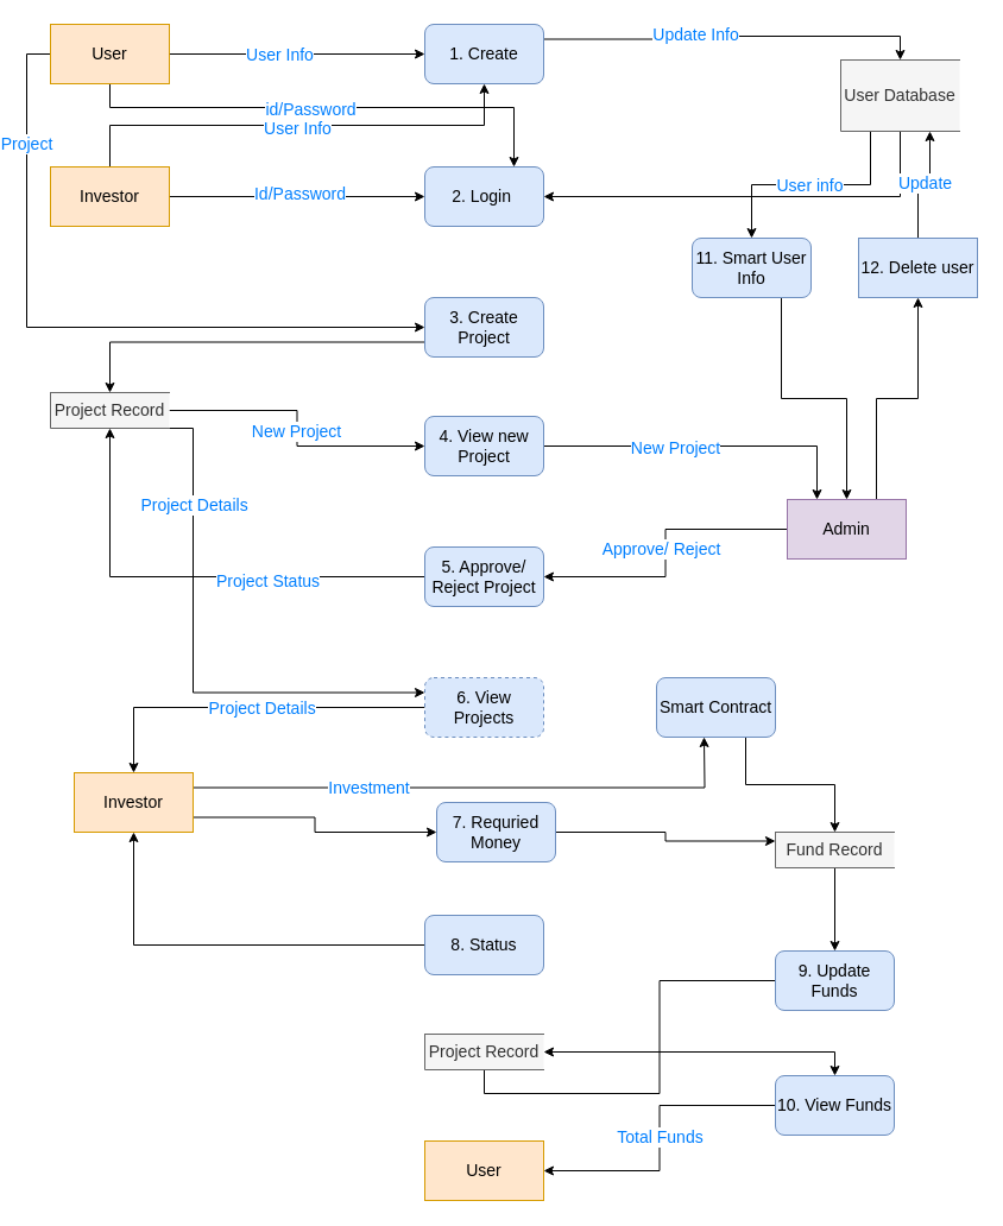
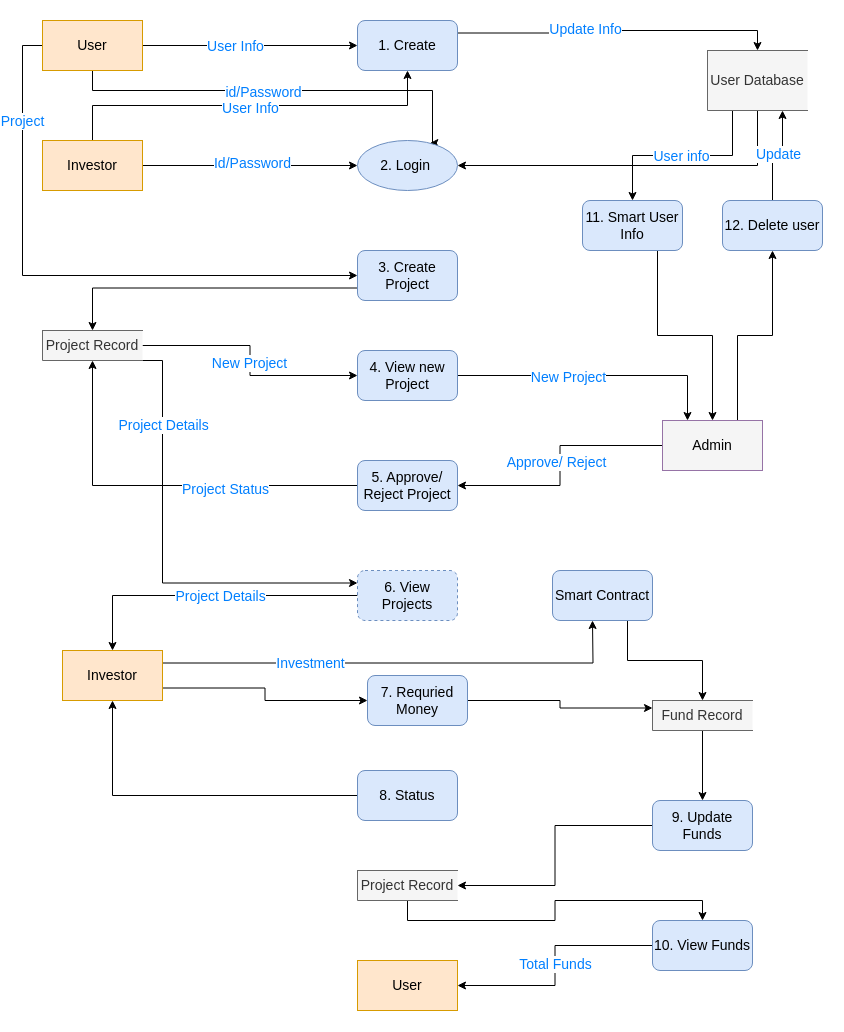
- <mxCell id="21" value="2. Login&amp;nbsp;" style="html=1;dashed=0;whiteSpace=wrap;rounded=1;fontSize=14;fillColor=#dae8fc;strokeColor=#6c8ebf;" parent="1" vertex="1"><mxGeometry x="335" y="140" width="100" height="50" as="geometry" /></mxCell>
+ <mxCell id="21" value="2. Login&amp;nbsp;" style="ellipse;html=1;dashed=0;whiteSpace=wrap;fontSize=14;fillColor=#dae8fc;strokeColor=#6c8ebf;" parent="1" vertex="1"><mxGeometry x="335" y="140" width="100" height="50" as="geometry" /></mxCell>
- <mxCell id="63" value="12. Delete user" style="html=1;dashed=0;whiteSpace=wrap;fontSize=14;fillColor=#dae8fc;strokeColor=#6c8ebf;rounded=0;" parent="1" vertex="1"><mxGeometry x="700" y="200" width="100" height="50" as="geometry" /></mxCell>
+ <mxCell id="63" value="12. Delete user" style="html=1;dashed=0;whiteSpace=wrap;rounded=1;fontSize=14;fillColor=#dae8fc;strokeColor=#6c8ebf;" parent="1" vertex="1"><mxGeometry x="700" y="200" width="100" height="50" as="geometry" /></mxCell>
- <mxCell id="58" value="Admin" style="html=1;dashed=0;whiteSpace=wrap;fontSize=14;fillColor=#e1d5e7;strokeColor=#9673a6;" parent="1" vertex="1"><mxGeometry x="640" y="420" width="100" height="50" as="geometry" /></mxCell>
+ <mxCell id="58" value="Admin" style="html=1;dashed=0;whiteSpace=wrap;fontSize=14;fillColor=#f5f5f5;strokeColor=#9673a6;" parent="1" vertex="1"><mxGeometry x="640" y="420" width="100" height="50" as="geometry" /></mxCell>
- <mxCell id="51" value="10. View Funds" style="html=1;dashed=0;whiteSpace=wrap;rounded=1;fontSize=14;fillColor=#dae8fc;strokeColor=#6c8ebf;" parent="1" vertex="1"><mxGeometry x="630" y="905" width="100" height="50" as="geometry" /></mxCell>
+ <mxCell id="51" value="10. View Funds" style="html=1;dashed=0;whiteSpace=wrap;rounded=1;fontSize=14;fillColor=#dae8fc;strokeColor=#6c8ebf;" parent="1" vertex="1"><mxGeometry x="630" y="920" width="100" height="50" as="geometry" /></mxCell>
